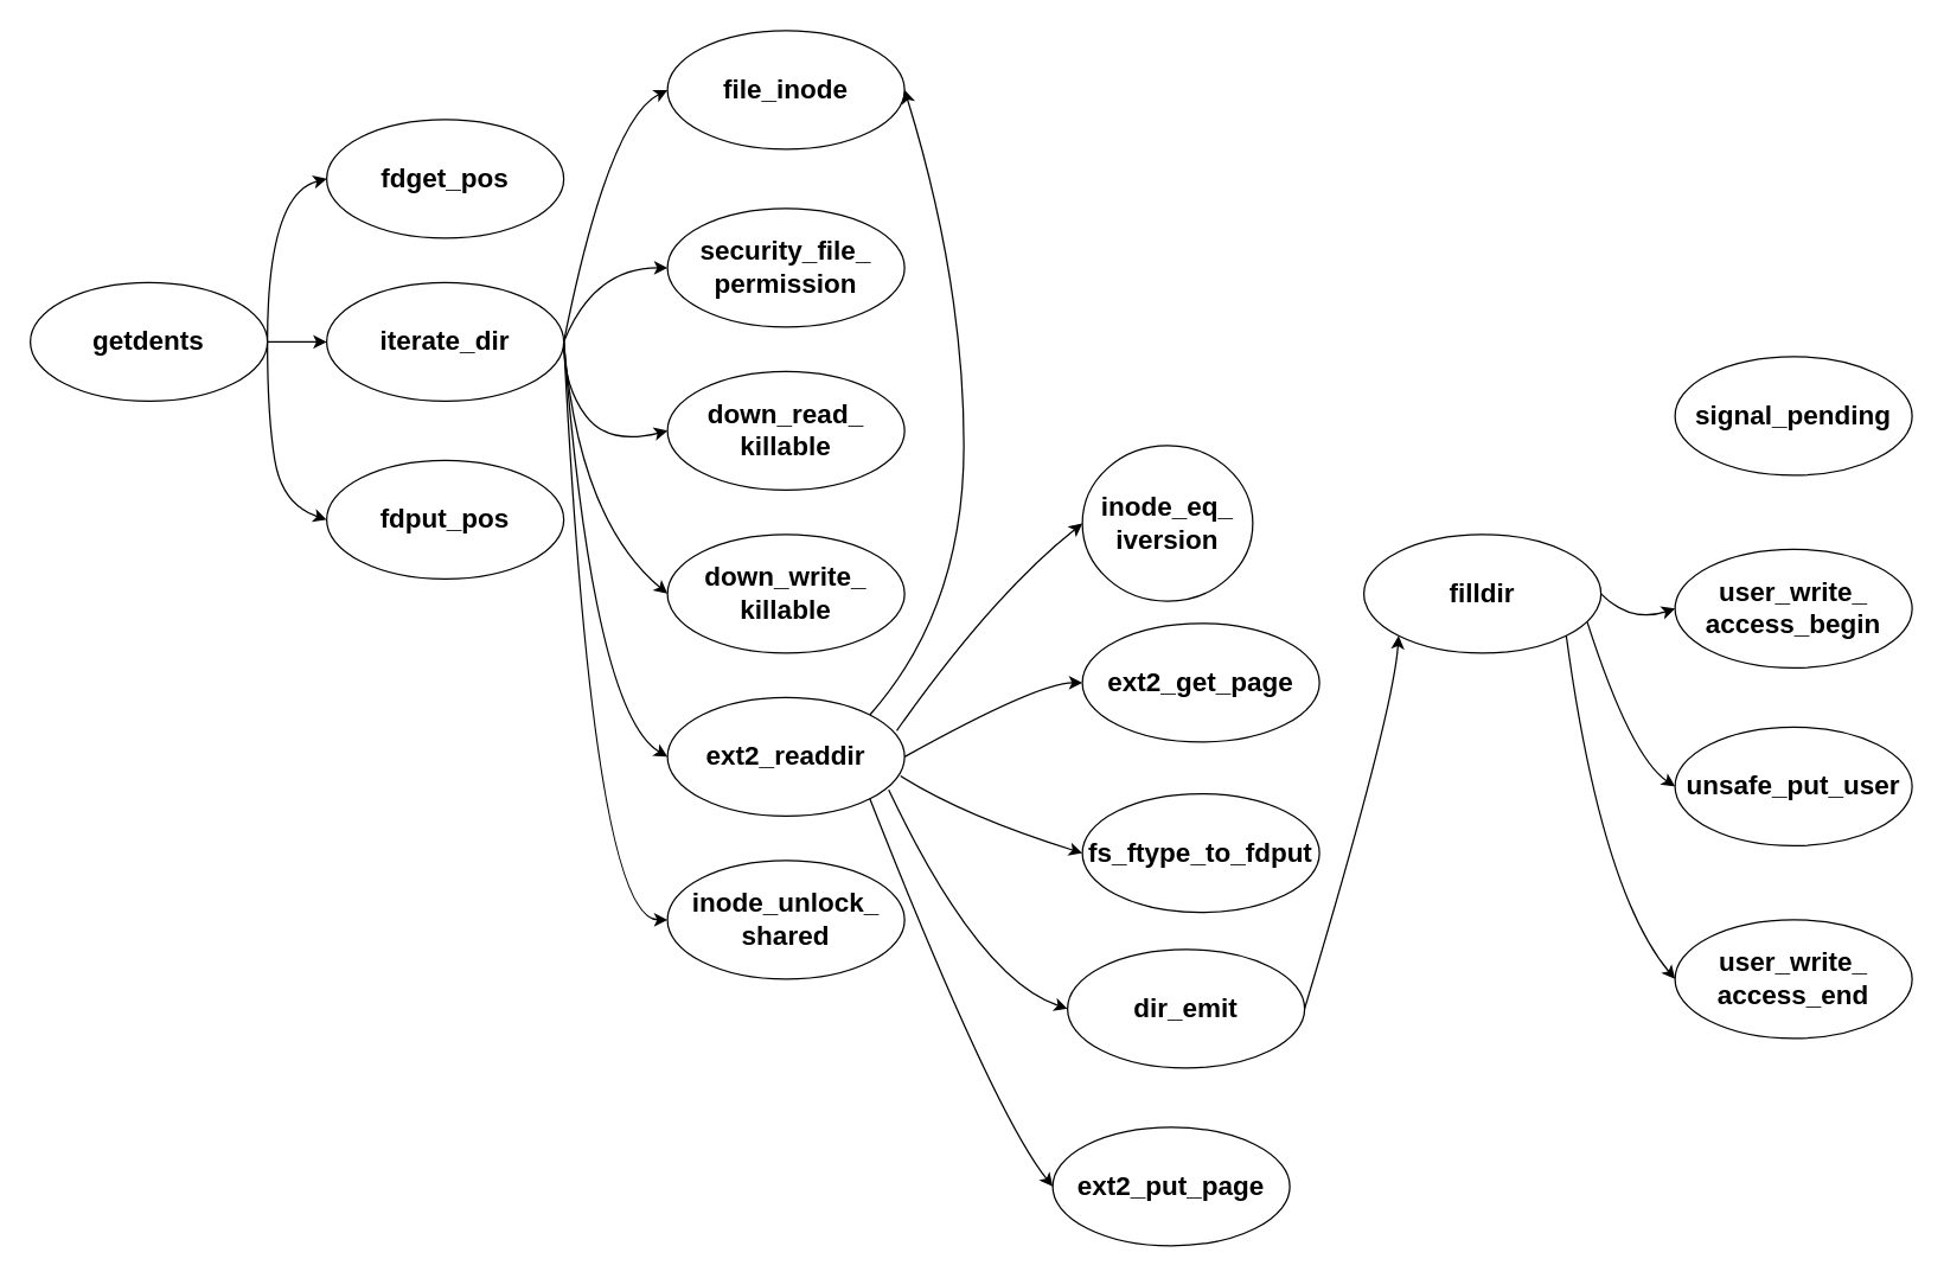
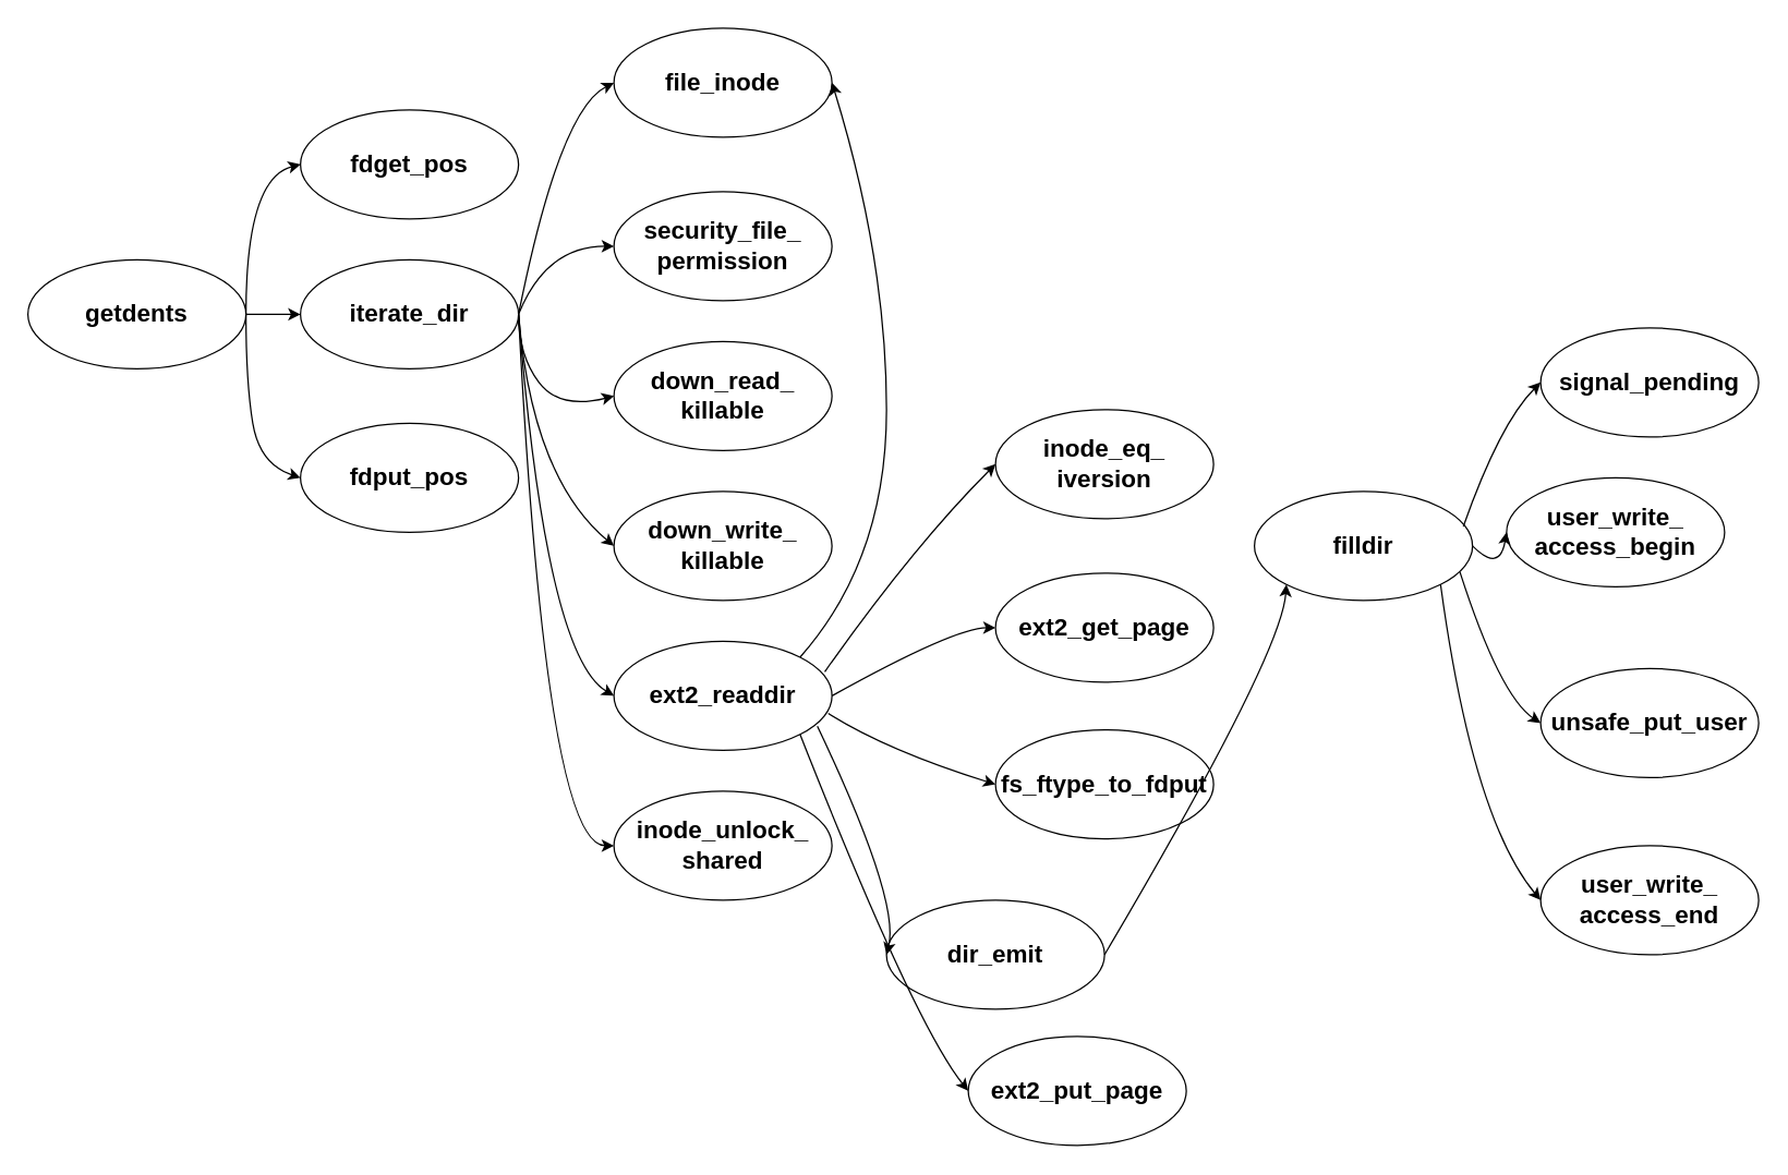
+ <mxCell id="38" value="" style="curved=1;endArrow=classic;html=1;rounded=0;fontSize=18;entryX=0;entryY=0.5;entryDx=0;entryDy=0;exitX=0.958;exitY=0.321;exitDx=0;exitDy=0;exitPerimeter=0;" edge="1" parent="1" source="27" target="28"><mxGeometry width="50" height="50" relative="1" as="geometry"><mxPoint x="1070" y="380" as="sourcePoint" /><mxPoint x="1120" y="330" as="targetPoint" /><Array as="points"><mxPoint x="1100" y="310" /></Array></mxGeometry></mxCell>
- <mxCell id="13" value="&lt;span style=&quot;font-size: 18px&quot;&gt;&lt;b&gt;inode_eq_&lt;br&gt;iversion&lt;/b&gt;&lt;/span&gt;" style="ellipse;whiteSpace=wrap;html=1;" vertex="1" parent="1"><mxGeometry x="730" y="300" width="115" height="105" as="geometry" /></mxCell>
+ <mxCell id="13" value="&lt;span style=&quot;font-size: 18px&quot;&gt;&lt;b&gt;inode_eq_&lt;br&gt;iversion&lt;/b&gt;&lt;/span&gt;" style="ellipse;whiteSpace=wrap;html=1;" vertex="1" parent="1"><mxGeometry x="730" y="300" width="160" height="80" as="geometry" /></mxCell>
- <mxCell id="29" value="&lt;span style=&quot;font-size: 18px&quot;&gt;&lt;b&gt;user_write_&lt;br&gt;access_begin&lt;/b&gt;&lt;/span&gt;" style="ellipse;whiteSpace=wrap;html=1;" vertex="1" parent="1"><mxGeometry x="1130" y="370" width="160" height="80" as="geometry" /></mxCell>
+ <mxCell id="29" value="&lt;span style=&quot;font-size: 18px&quot;&gt;&lt;b&gt;user_write_&lt;br&gt;access_begin&lt;/b&gt;&lt;/span&gt;" style="ellipse;whiteSpace=wrap;html=1;" vertex="1" parent="1"><mxGeometry x="1105" y="350" width="160" height="80" as="geometry" /></mxCell>
- <mxCell id="26" value="&lt;span style=&quot;font-size: 18px&quot;&gt;&lt;b&gt;dir_emit&lt;/b&gt;&lt;/span&gt;" style="ellipse;whiteSpace=wrap;html=1;" vertex="1" parent="1"><mxGeometry x="720" y="640" width="160" height="80" as="geometry" /></mxCell>
+ <mxCell id="26" value="&lt;span style=&quot;font-size: 18px&quot;&gt;&lt;b&gt;dir_emit&lt;/b&gt;&lt;/span&gt;" style="ellipse;whiteSpace=wrap;html=1;" vertex="1" parent="1"><mxGeometry x="650" y="660" width="160" height="80" as="geometry" /></mxCell>
